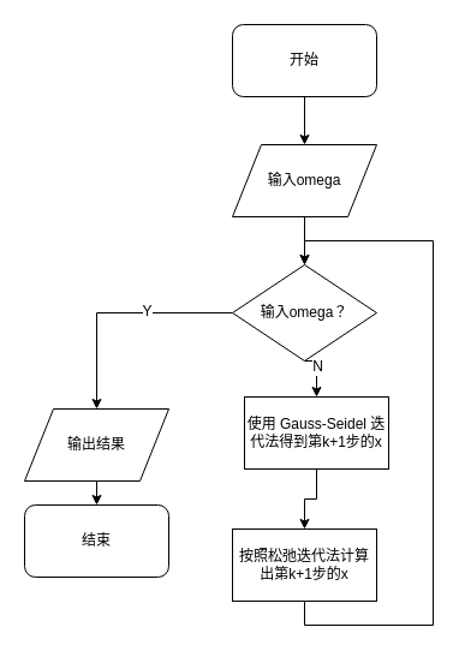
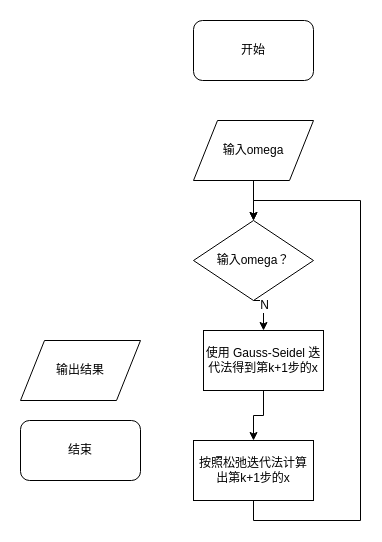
- <mxCell id="2" style="edgeStyle=orthogonalEdgeStyle;rounded=0;orthogonalLoop=1;jettySize=auto;html=1;exitX=0.5;exitY=1;exitDx=0;exitDy=0;" edge="1" parent="1" source="3" target="5"><mxGeometry relative="1" as="geometry" /></mxCell>
- <mxCell id="8" style="edgeStyle=orthogonalEdgeStyle;rounded=0;orthogonalLoop=1;jettySize=auto;html=1;exitX=0;exitY=0.5;exitDx=0;exitDy=0;" edge="1" parent="1" source="10" target="16"><mxGeometry relative="1" as="geometry" /></mxCell>
- <mxCell id="9" value="Y" style="text;html=1;resizable=0;points=[];align=center;verticalAlign=middle;labelBackgroundColor=#ffffff;" vertex="1" connectable="0" parent="8"><mxGeometry x="-0.258" y="-2" relative="1" as="geometry"><mxPoint as="offset" /></mxGeometry></mxCell>
- <mxCell id="15" style="edgeStyle=orthogonalEdgeStyle;rounded=0;orthogonalLoop=1;jettySize=auto;html=1;exitX=0.5;exitY=1;exitDx=0;exitDy=0;entryX=0.5;entryY=0;entryDx=0;entryDy=0;" edge="1" parent="1" source="16" target="17"><mxGeometry relative="1" as="geometry" /></mxCell>
